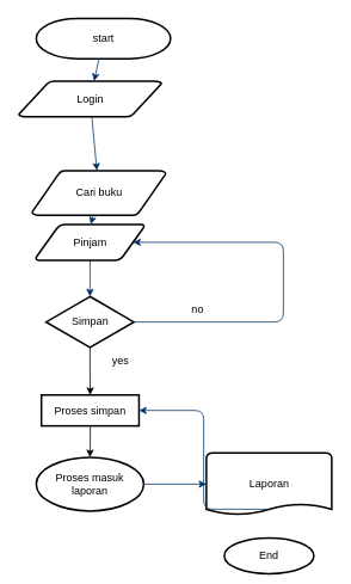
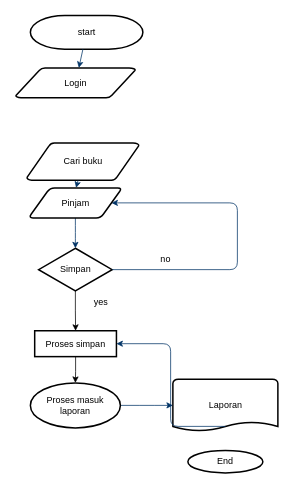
- <mxCell id="6" style="fontStyle=1;strokeColor=#003366;strokeWidth=1;html=1;" parent="1" source="3" target="4" edge="1"><mxGeometry relative="1" as="geometry" /></mxCell>
- <mxCell id="19" value="End" style="strokeWidth=2;html=1;shape=mxgraph.flowchart.start_1;whiteSpace=wrap;" parent="1" vertex="1"><mxGeometry x="250" y="600" width="100" height="40" as="geometry" /></mxCell>
+ <mxCell id="19" value="End" style="strokeWidth=2;html=1;shape=mxgraph.flowchart.start_1;whiteSpace=wrap;" parent="1" vertex="1"><mxGeometry x="250" y="600" width="100" height="30" as="geometry" /></mxCell>
